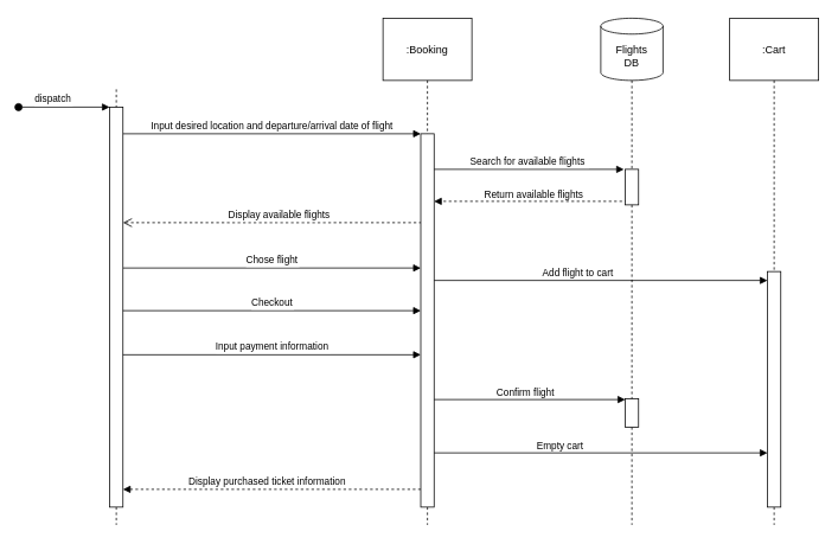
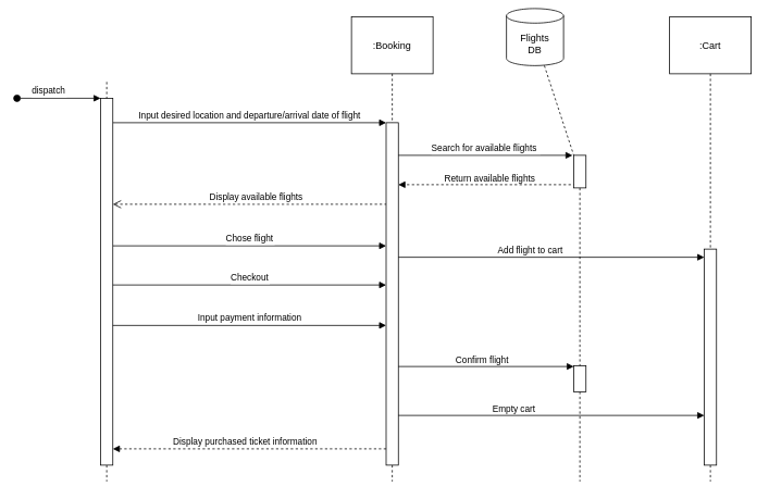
- <mxCell id="17" value="Flights&lt;br&gt;DB" style="shape=cylinder3;whiteSpace=wrap;html=1;boundedLbl=1;backgroundOutline=1;size=8.929;labelBackgroundColor=#FFFFFF;" vertex="1" parent="1"><mxGeometry x="675" y="20" width="70" height="70" as="geometry" /></mxCell>
+ <mxCell id="17" value="Flights&lt;br&gt;DB" style="shape=cylinder3;whiteSpace=wrap;html=1;boundedLbl=1;backgroundOutline=1;size=8.929;labelBackgroundColor=#FFFFFF;" vertex="1" parent="1"><mxGeometry x="620" y="10" width="70" height="70" as="geometry" /></mxCell>
